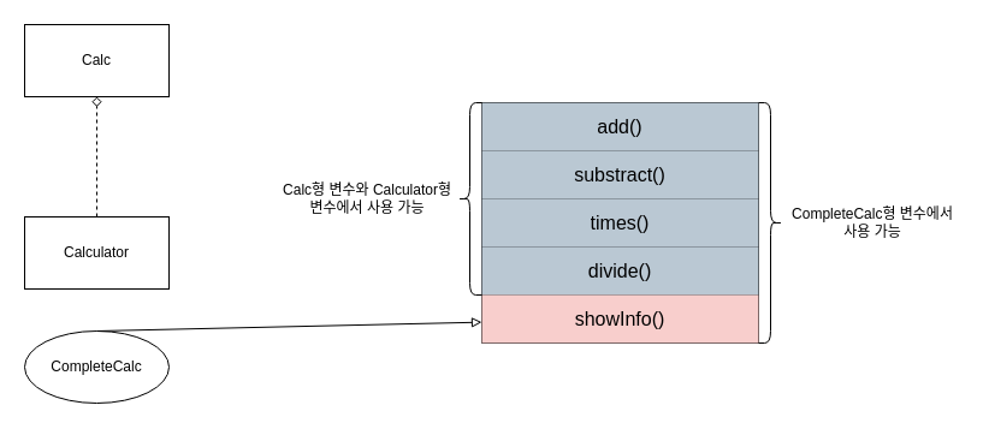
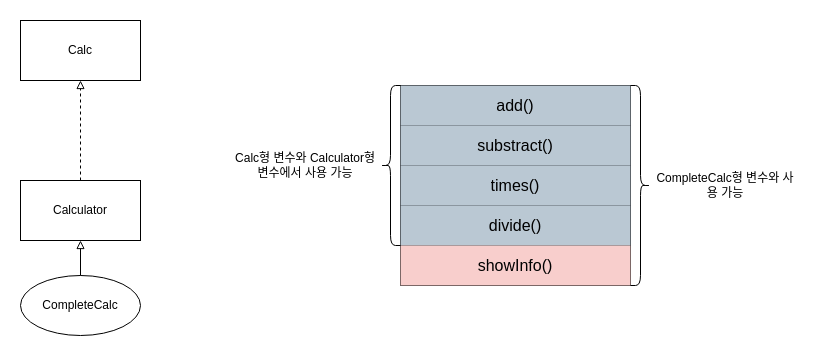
- <mxCell id="5" value="" style="endArrow=diamond;html=1;rounded=0;entryX=0.5;entryY=1;entryDx=0;entryDy=0;endFill=0;dashed=1;" parent="1" source="3" target="2" edge="1"><mxGeometry width="50" height="50" relative="1" as="geometry"><mxPoint x="440" y="305" as="sourcePoint" /><mxPoint x="490" y="255" as="targetPoint" /><Array as="points"><mxPoint x="80" y="135" /></Array></mxGeometry></mxCell>
+ <mxCell id="5" value="" style="endArrow=block;html=1;rounded=0;entryX=0.5;entryY=1;entryDx=0;entryDy=0;endFill=0;dashed=1;" parent="1" source="3" target="2" edge="1"><mxGeometry width="50" height="50" relative="1" as="geometry"><mxPoint x="440" y="305" as="sourcePoint" /><mxPoint x="490" y="255" as="targetPoint" /><Array as="points"><mxPoint x="80" y="135" /></Array></mxGeometry></mxCell>
- <mxCell id="22" value="CompleteCalc형 변수에서 사용 가능" style="text;html=1;strokeColor=none;fillColor=none;align=center;verticalAlign=middle;whiteSpace=wrap;rounded=0;" vertex="1" parent="7"><mxGeometry x="420" y="85" width="150" height="30" as="geometry" /></mxCell>
+ <mxCell id="22" value="CompleteCalc형 변수와 사용 가능" style="text;html=1;strokeColor=none;fillColor=none;align=center;verticalAlign=middle;whiteSpace=wrap;rounded=0;" vertex="1" parent="7"><mxGeometry x="420" y="85" width="150" height="30" as="geometry" /></mxCell>
- <mxCell id="6" value="" style="endArrow=block;html=1;rounded=0;exitX=0.5;exitY=0;exitDx=0;exitDy=0;endFill=0;" parent="1" source="4" target="18" edge="1"><mxGeometry width="50" height="50" relative="1" as="geometry"><mxPoint x="440" y="305" as="sourcePoint" /><mxPoint x="490" y="255" as="targetPoint" /></mxGeometry></mxCell>
+ <mxCell id="6" value="" style="endArrow=block;html=1;rounded=0;entryX=0.5;entryY=1;entryDx=0;entryDy=0;exitX=0.5;exitY=0;exitDx=0;exitDy=0;endFill=0;" parent="1" source="4" target="3" edge="1"><mxGeometry width="50" height="50" relative="1" as="geometry"><mxPoint x="440" y="305" as="sourcePoint" /><mxPoint x="490" y="255" as="targetPoint" /></mxGeometry></mxCell>
